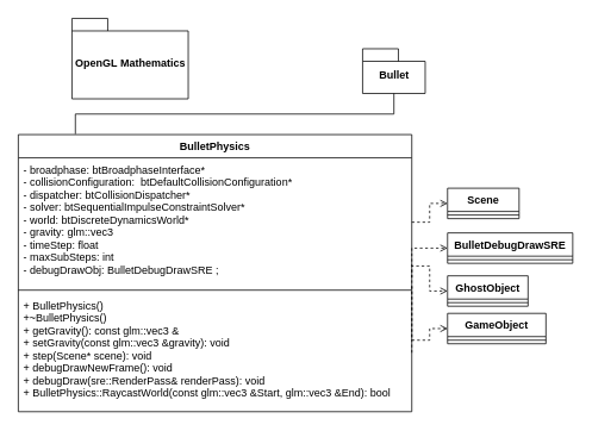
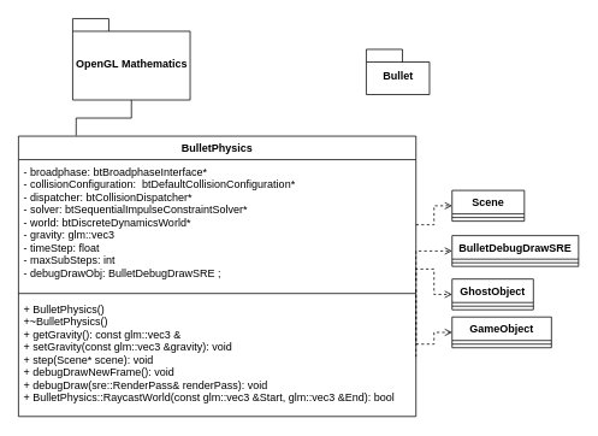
- <mxCell id="10" style="edgeStyle=orthogonalEdgeStyle;rounded=0;orthogonalLoop=1;jettySize=auto;html=1;exitX=0.145;exitY=-0.002;exitDx=0;exitDy=0;endArrow=none;endFill=0;exitPerimeter=0;" parent="1" source="4" target="8" edge="1"><mxGeometry relative="1" as="geometry" /></mxCell>
+ <mxCell id="10" style="edgeStyle=orthogonalEdgeStyle;rounded=0;orthogonalLoop=1;jettySize=auto;html=1;exitX=0.145;exitY=-0.002;exitDx=0;exitDy=0;entryX=0.5;entryY=1;entryDx=0;entryDy=0;entryPerimeter=0;endArrow=none;endFill=0;exitPerimeter=0;" parent="1" source="4" target="9" edge="1"><mxGeometry relative="1" as="geometry" /></mxCell>
